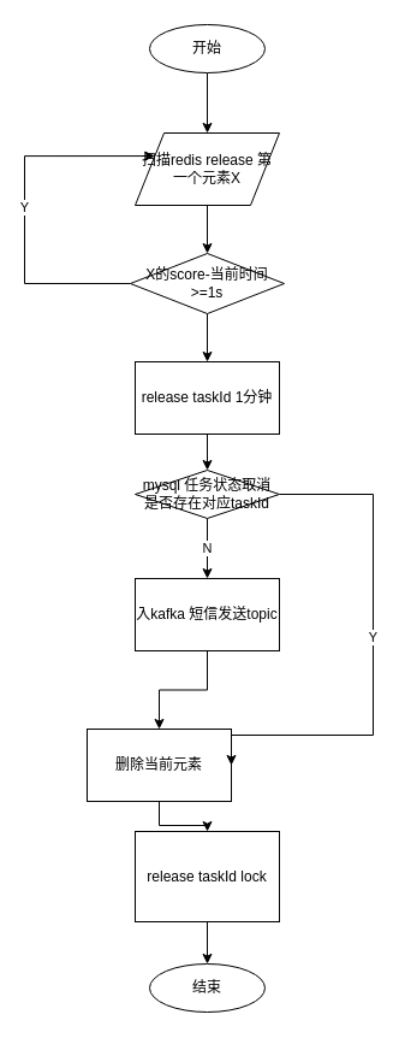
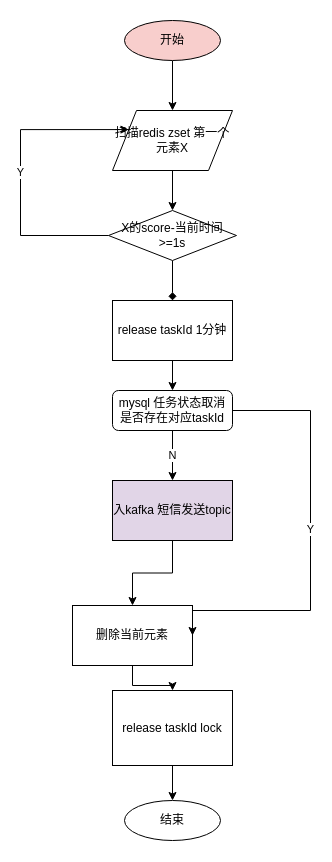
- <mxCell id="3" value="开始" style="ellipse;whiteSpace=wrap;html=1;" parent="1" vertex="1"><mxGeometry x="124" y="20" width="96" height="40" as="geometry" /></mxCell>
+ <mxCell id="3" value="开始" style="ellipse;whiteSpace=wrap;html=1;fillColor=#f8cecc;" parent="1" vertex="1"><mxGeometry x="124" y="20" width="96" height="40" as="geometry" /></mxCell>
- <mxCell id="6" value="扫描redis release 第一个元素X" style="shape=parallelogram;perimeter=parallelogramPerimeter;whiteSpace=wrap;html=1;" parent="1" vertex="1"><mxGeometry x="112" y="110" width="120" height="60" as="geometry" /></mxCell>
+ <mxCell id="6" value="扫描redis zset 第一个元素X" style="shape=parallelogram;perimeter=parallelogramPerimeter;whiteSpace=wrap;html=1;" parent="1" vertex="1"><mxGeometry x="112" y="110" width="120" height="60" as="geometry" /></mxCell>
- <mxCell id="8" value="" style="edgeStyle=orthogonalEdgeStyle;rounded=0;orthogonalLoop=1;jettySize=auto;html=1;" parent="1" source="9" target="11" edge="1"><mxGeometry relative="1" as="geometry" /></mxCell>
+ <mxCell id="8" value="" style="edgeStyle=orthogonalEdgeStyle;rounded=0;orthogonalLoop=1;jettySize=auto;html=1;endArrow=diamond;" parent="1" source="9" target="11" edge="1"><mxGeometry relative="1" as="geometry" /></mxCell>
- <mxCell id="21" value="mysql 任务状态取消是否存在对应taskId" style="rhombus;whiteSpace=wrap;html=1;" parent="1" vertex="1"><mxGeometry x="112" y="390" width="120" height="40" as="geometry" /></mxCell>
+ <mxCell id="21" value="mysql 任务状态取消是否存在对应taskId" style="whiteSpace=wrap;html=1;rounded=1;" parent="1" vertex="1"><mxGeometry x="112" y="390" width="120" height="40" as="geometry" /></mxCell>
- <mxCell id="15" value="入kafka 短信发送topic" style="rounded=0;whiteSpace=wrap;html=1;" parent="1" vertex="1"><mxGeometry x="112" y="480" width="120" height="60" as="geometry" /></mxCell>
+ <mxCell id="15" value="入kafka 短信发送topic" style="rounded=0;whiteSpace=wrap;html=1;fillColor=#e1d5e7;" parent="1" vertex="1"><mxGeometry x="112" y="480" width="120" height="60" as="geometry" /></mxCell>
